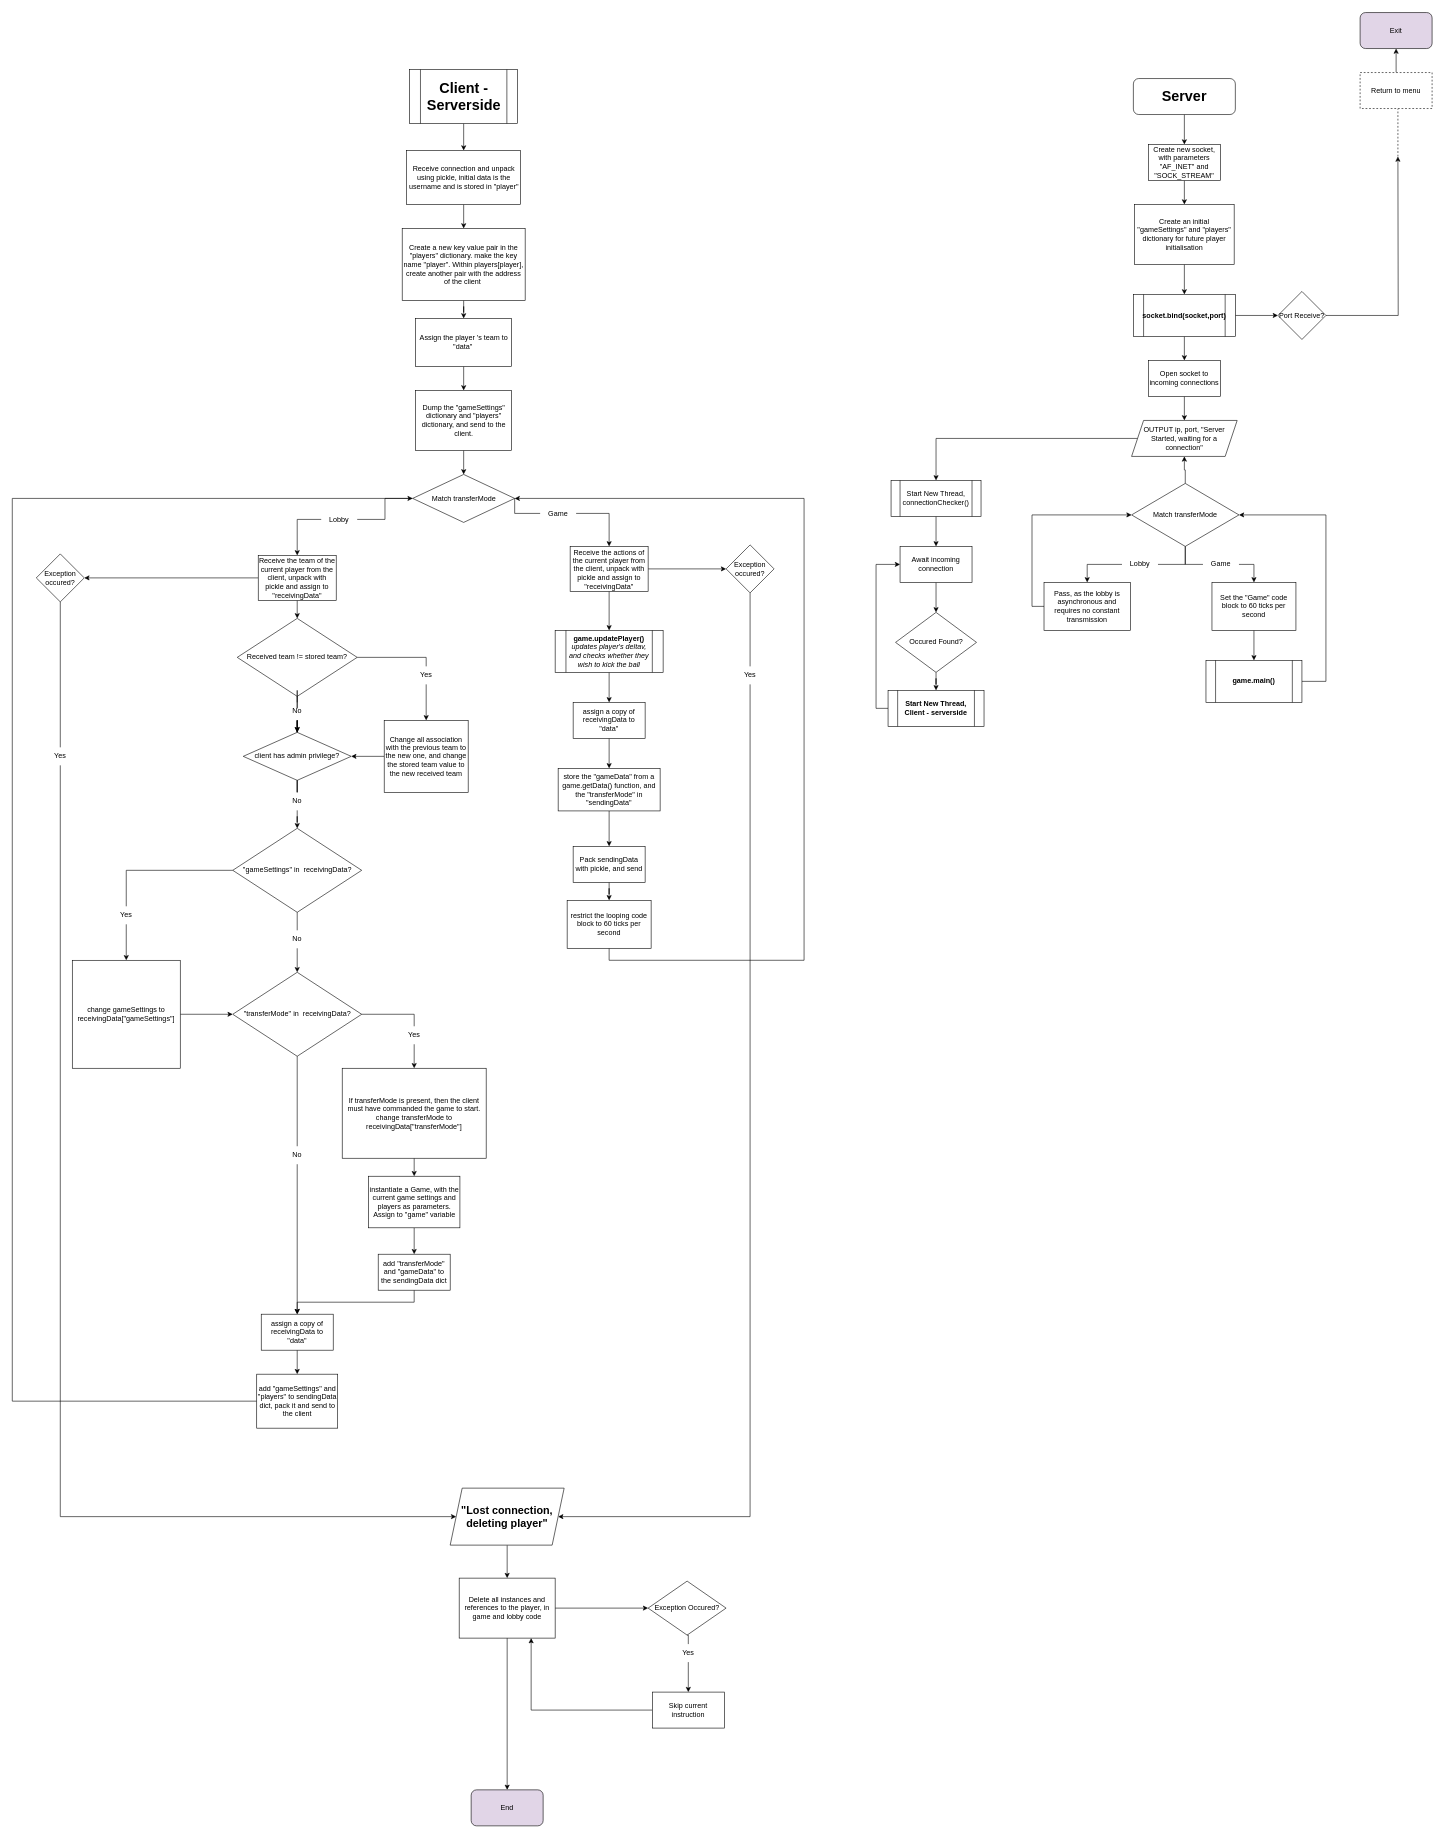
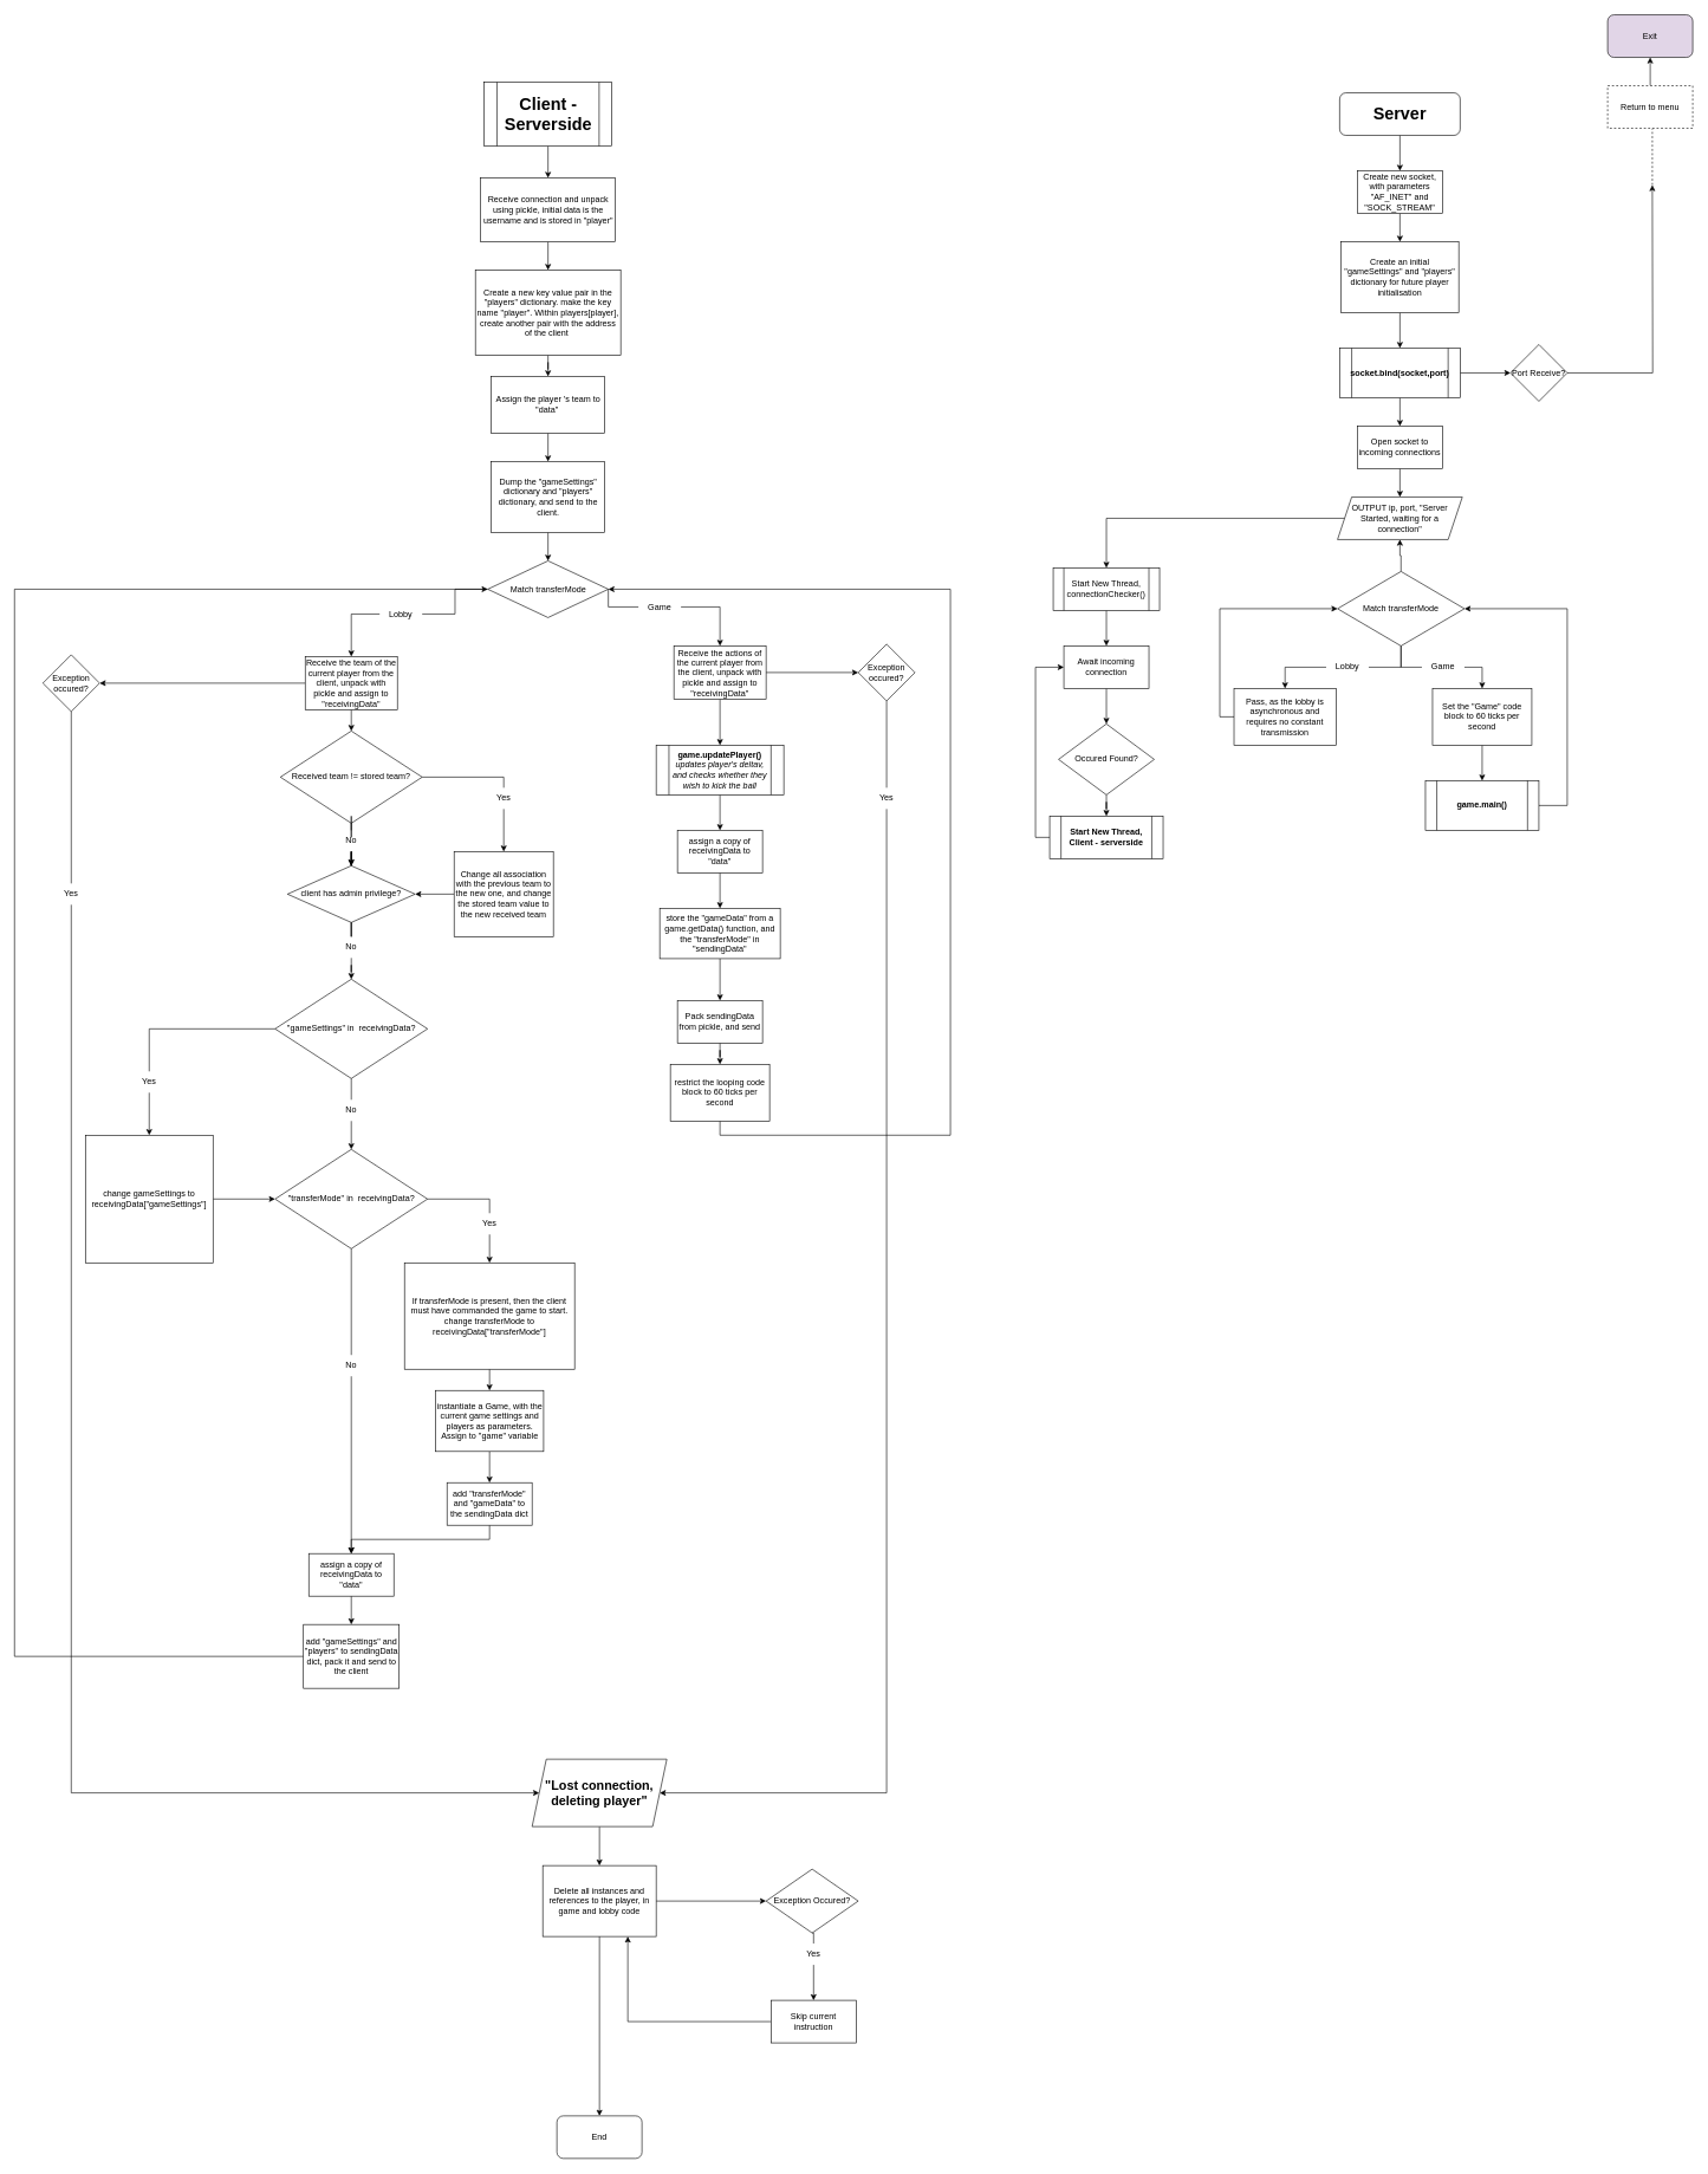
- <mxCell id="99" value="Pack sendingData with pickle, and send" style="rounded=0;whiteSpace=wrap;html=1;" vertex="1" parent="1"><mxGeometry x="955" y="1410" width="120" height="60" as="geometry" /></mxCell>
+ <mxCell id="99" value="Pack sendingData from pickle, and send" style="rounded=0;whiteSpace=wrap;html=1;" vertex="1" parent="1"><mxGeometry x="955" y="1410" width="120" height="60" as="geometry" /></mxCell>
- <mxCell id="134" value="End" style="rounded=1;whiteSpace=wrap;html=1;fillColor=#e1d5e7;" vertex="1" parent="1"><mxGeometry x="785" y="2983" width="120" height="60" as="geometry" /></mxCell>
+ <mxCell id="134" value="End" style="rounded=1;whiteSpace=wrap;html=1;" vertex="1" parent="1"><mxGeometry x="785" y="2983" width="120" height="60" as="geometry" /></mxCell>
